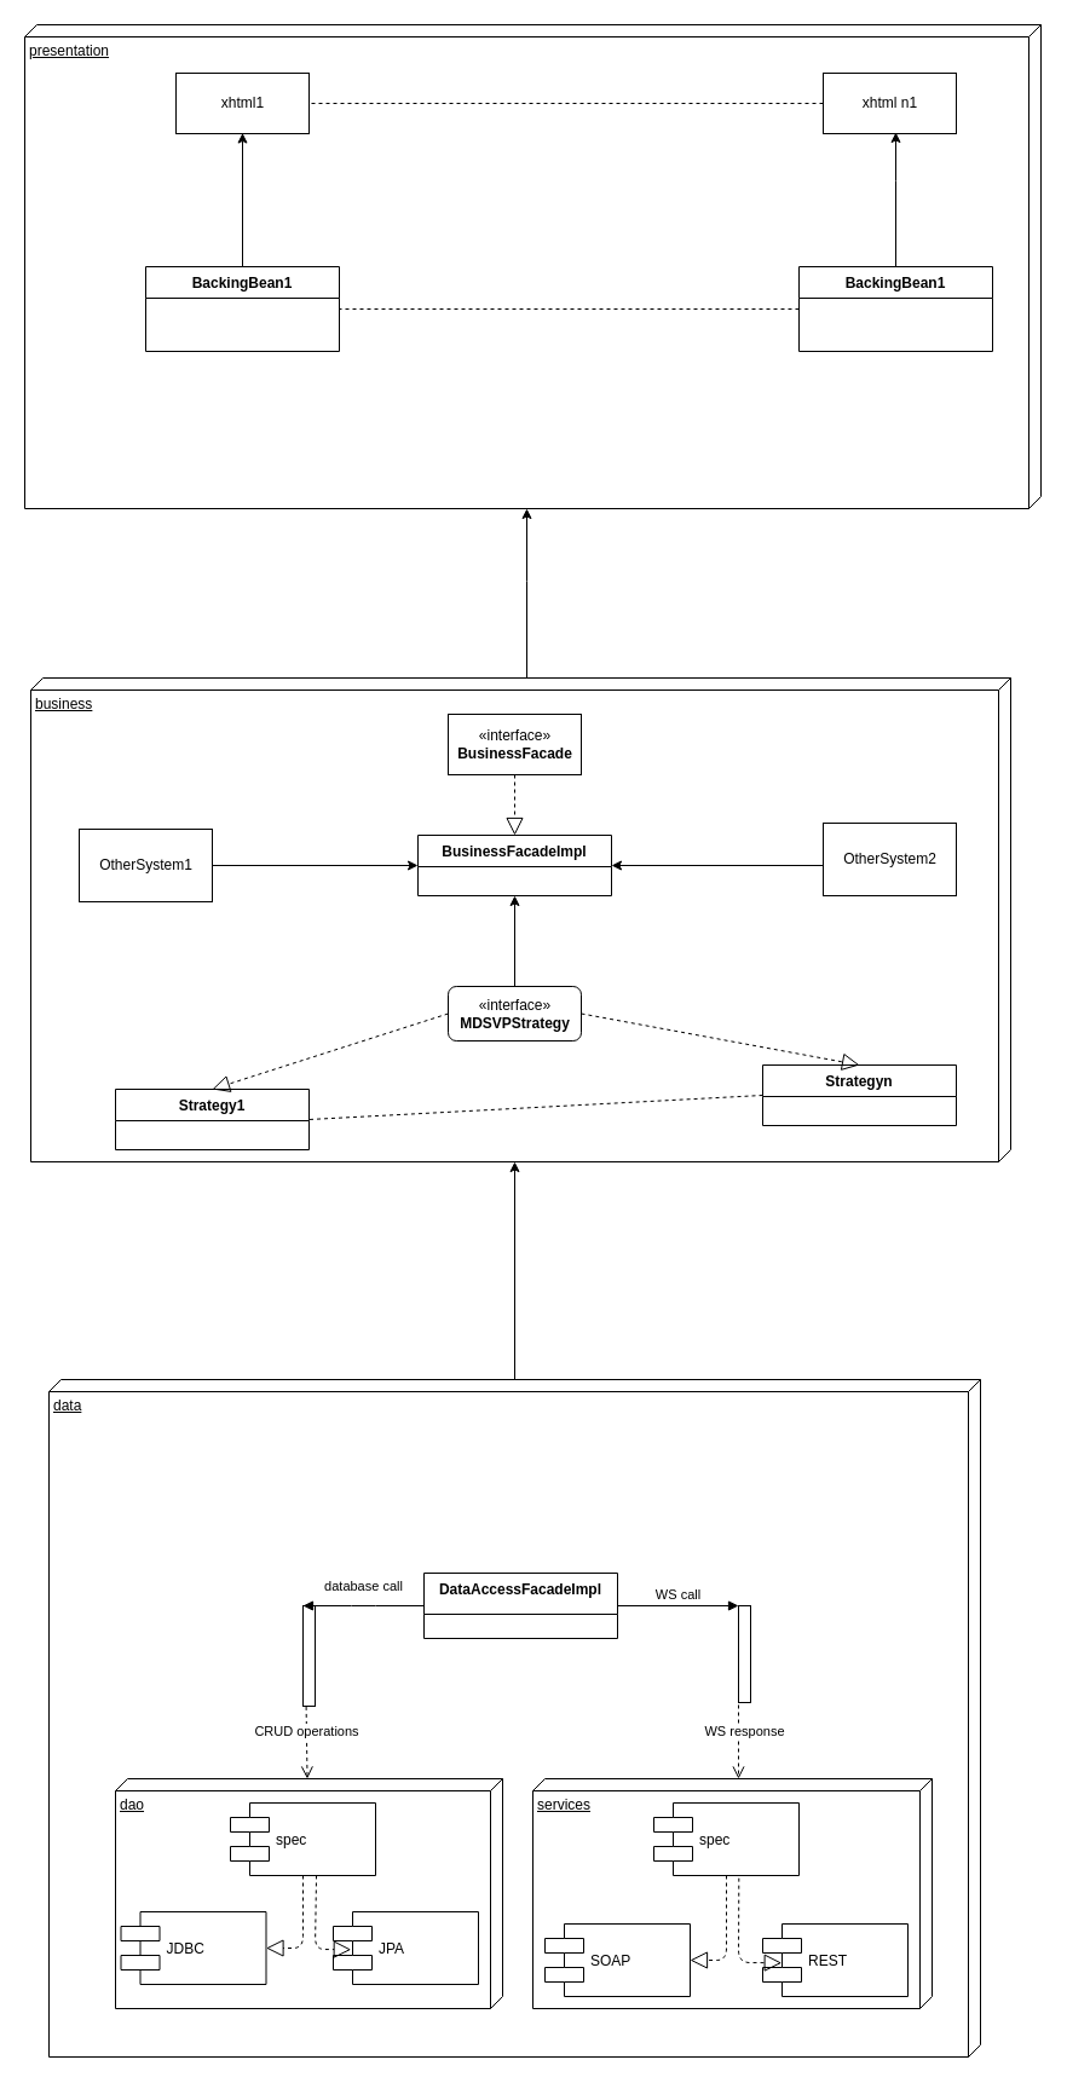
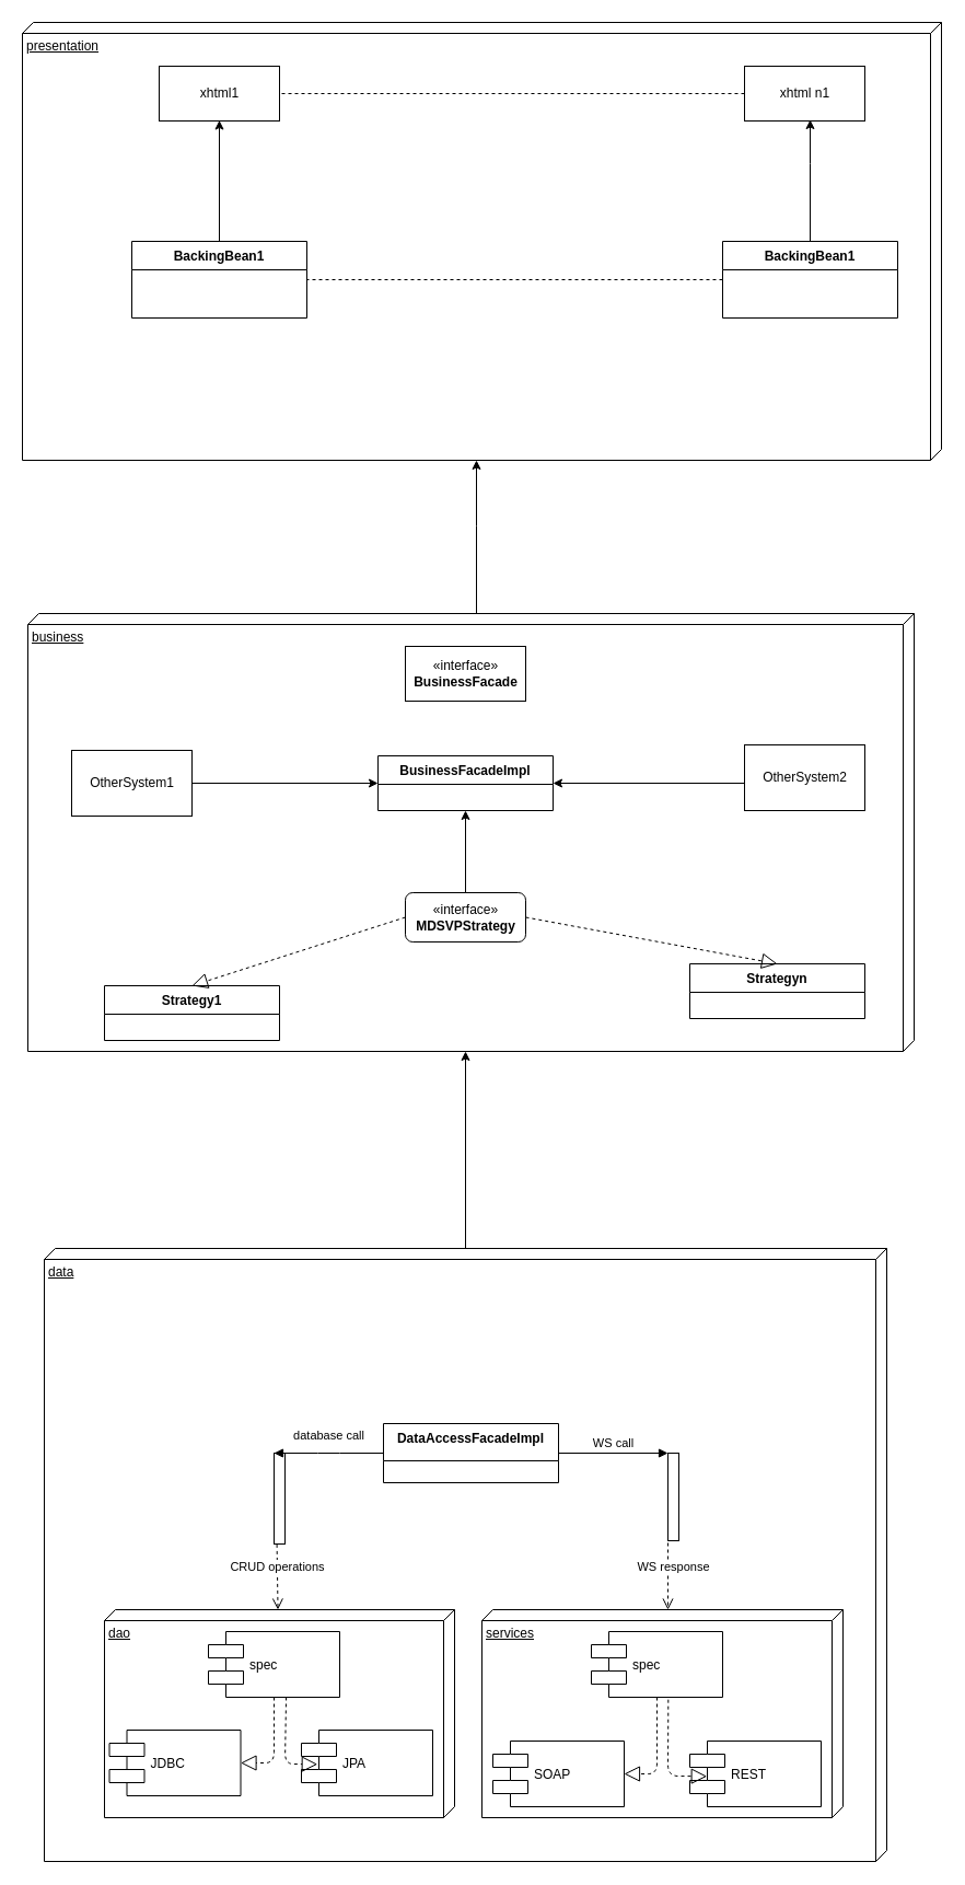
- <mxCell id="33" value="" style="endArrow=block;dashed=1;endFill=0;endSize=12;html=1;exitX=0.5;exitY=1;exitDx=0;exitDy=0;entryX=0.5;entryY=0;entryDx=0;entryDy=0;" edge="1" parent="1" source="31" target="32"><mxGeometry width="160" relative="1" as="geometry"><mxPoint x="0" y="750" as="sourcePoint" /><mxPoint x="160" y="750" as="targetPoint" /></mxGeometry></mxCell>
- <mxCell id="30" value="" style="endArrow=none;dashed=1;html=1;exitX=0;exitY=0.5;exitDx=0;exitDy=0;entryX=1;entryY=0.5;entryDx=0;entryDy=0;" edge="1" parent="1" source="28" target="26"><mxGeometry width="50" height="50" relative="1" as="geometry"><mxPoint x="-170" y="900" as="sourcePoint" /><mxPoint x="-130" y="920" as="targetPoint" /></mxGeometry></mxCell>
